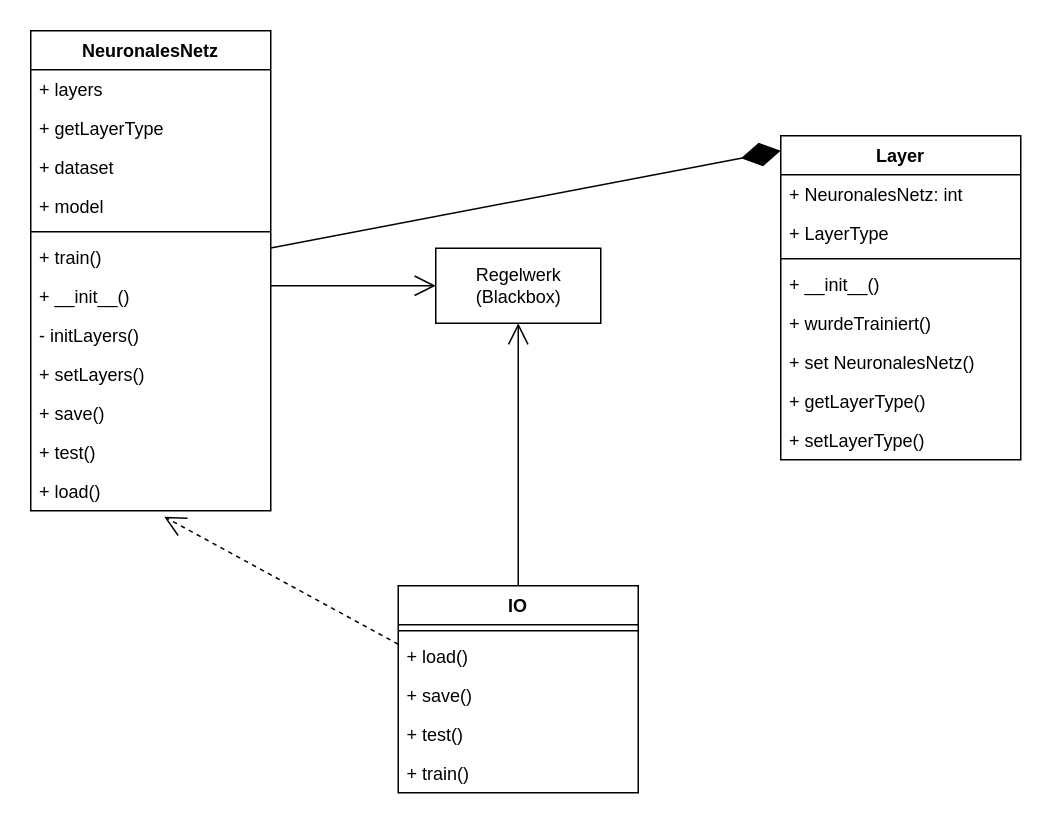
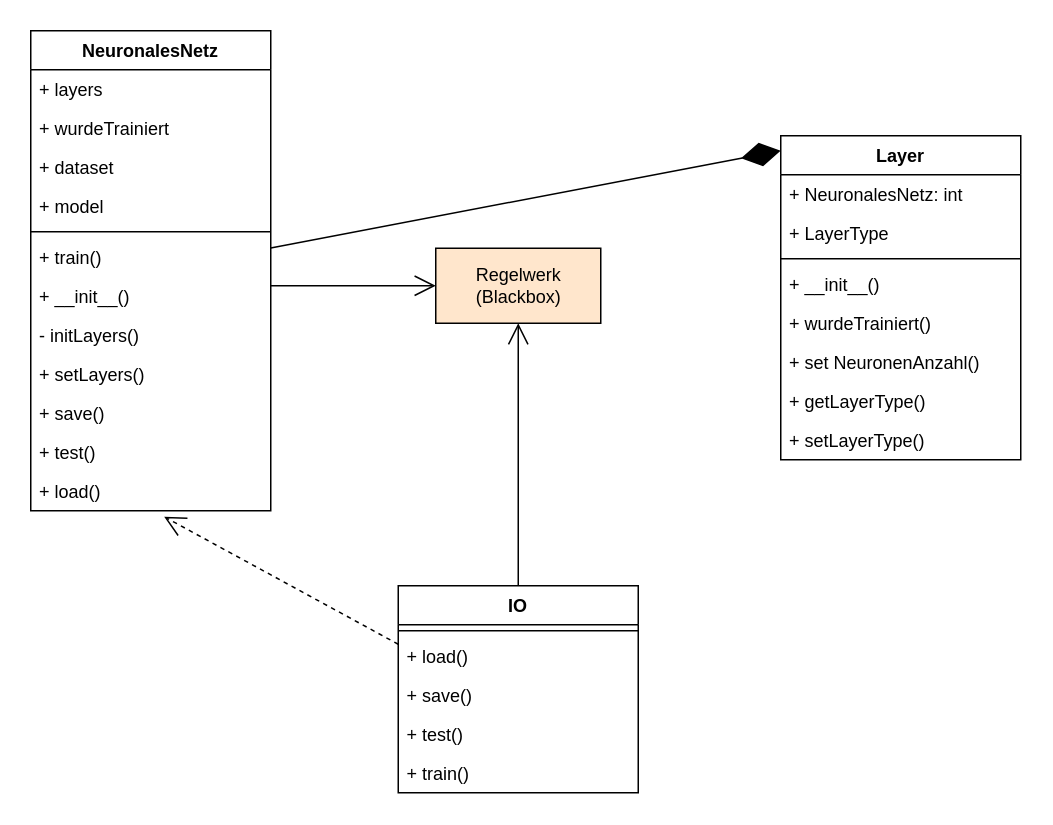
- <mxCell id="4" value="+ getLayerType" style="text;strokeColor=none;fillColor=none;align=left;verticalAlign=top;spacingLeft=4;spacingRight=4;overflow=hidden;rotatable=0;points=[[0,0.5],[1,0.5]];portConstraint=eastwest;" vertex="1" parent="2"><mxGeometry y="52" width="160" height="26" as="geometry" /></mxCell>
+ <mxCell id="4" value="+ wurdeTrainiert" style="text;strokeColor=none;fillColor=none;align=left;verticalAlign=top;spacingLeft=4;spacingRight=4;overflow=hidden;rotatable=0;points=[[0,0.5],[1,0.5]];portConstraint=eastwest;" vertex="1" parent="2"><mxGeometry y="52" width="160" height="26" as="geometry" /></mxCell>
- <mxCell id="24" value="Regelwerk&lt;br&gt;(Blackbox)" style="html=1;" vertex="1" parent="1"><mxGeometry x="290" y="165" width="110" height="50" as="geometry" /></mxCell>
+ <mxCell id="24" value="Regelwerk&lt;br&gt;(Blackbox)" style="html=1;fillColor=#ffe6cc;" vertex="1" parent="1"><mxGeometry x="290" y="165" width="110" height="50" as="geometry" /></mxCell>
- <mxCell id="21" value="+ set NeuronalesNetz()" style="text;strokeColor=none;fillColor=none;align=left;verticalAlign=top;spacingLeft=4;spacingRight=4;overflow=hidden;rotatable=0;points=[[0,0.5],[1,0.5]];portConstraint=eastwest;" vertex="1" parent="15"><mxGeometry y="138" width="160" height="26" as="geometry" /></mxCell>
+ <mxCell id="21" value="+ set NeuronenAnzahl()" style="text;strokeColor=none;fillColor=none;align=left;verticalAlign=top;spacingLeft=4;spacingRight=4;overflow=hidden;rotatable=0;points=[[0,0.5],[1,0.5]];portConstraint=eastwest;" vertex="1" parent="15"><mxGeometry y="138" width="160" height="26" as="geometry" /></mxCell>
